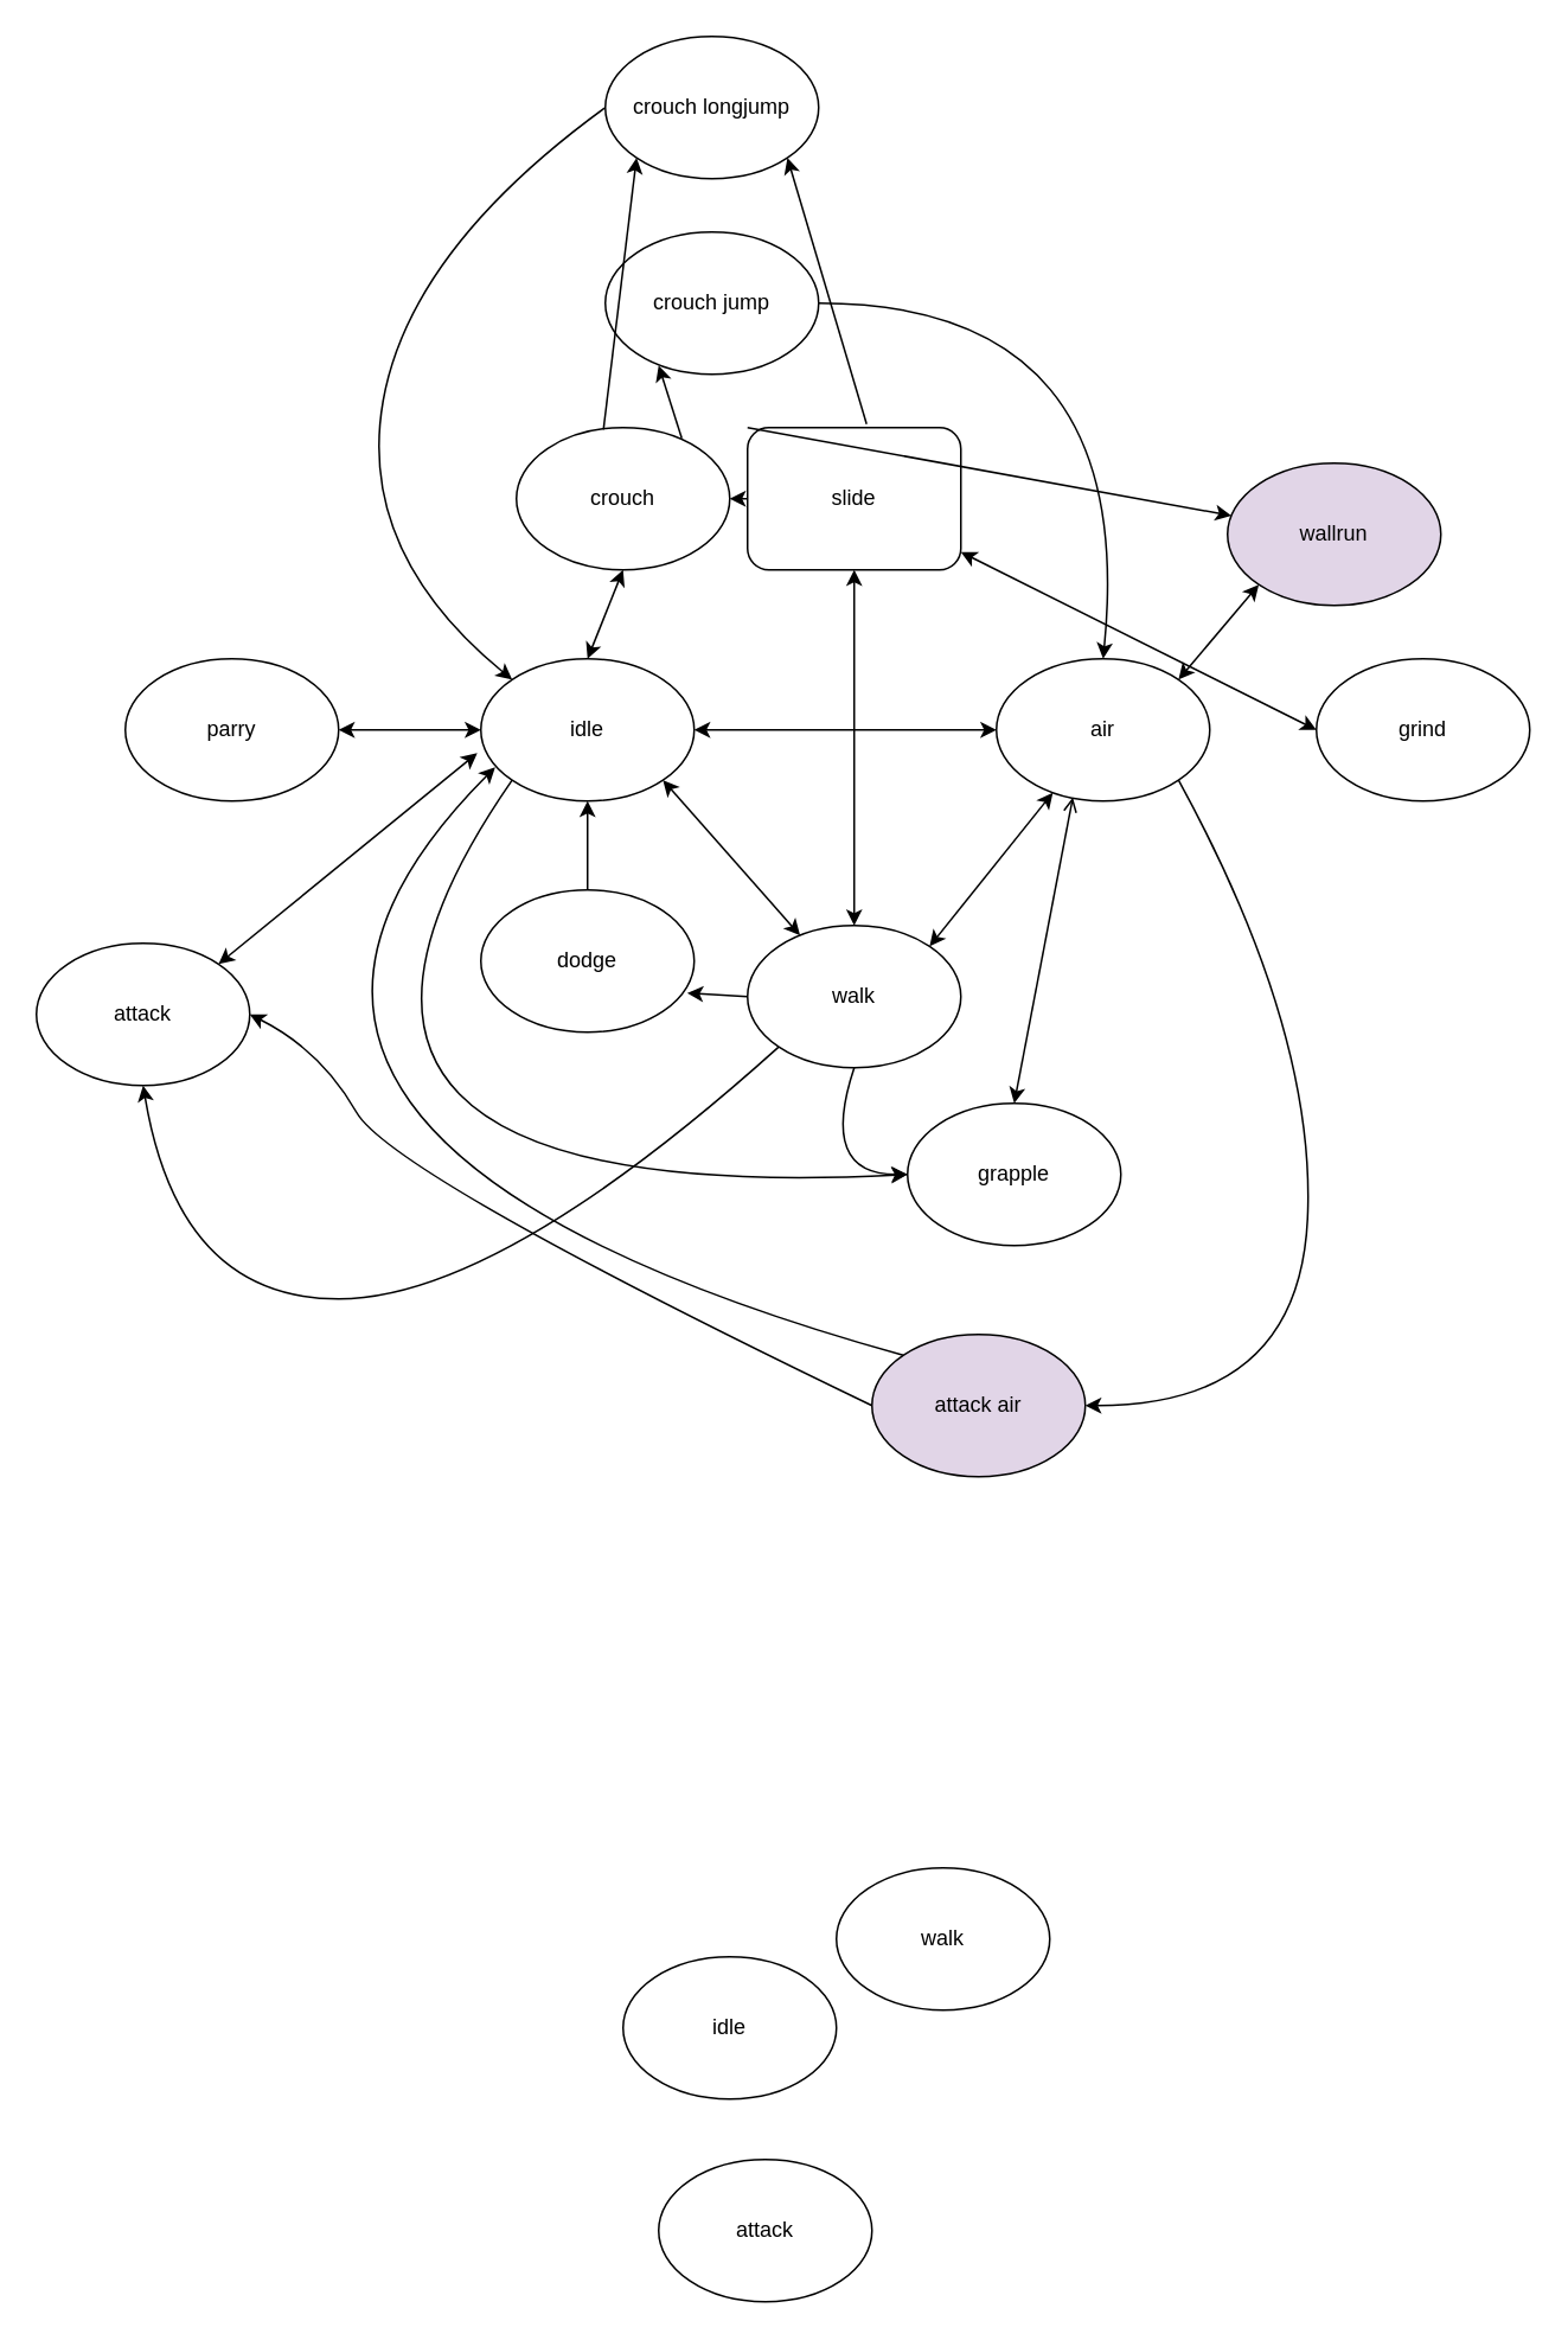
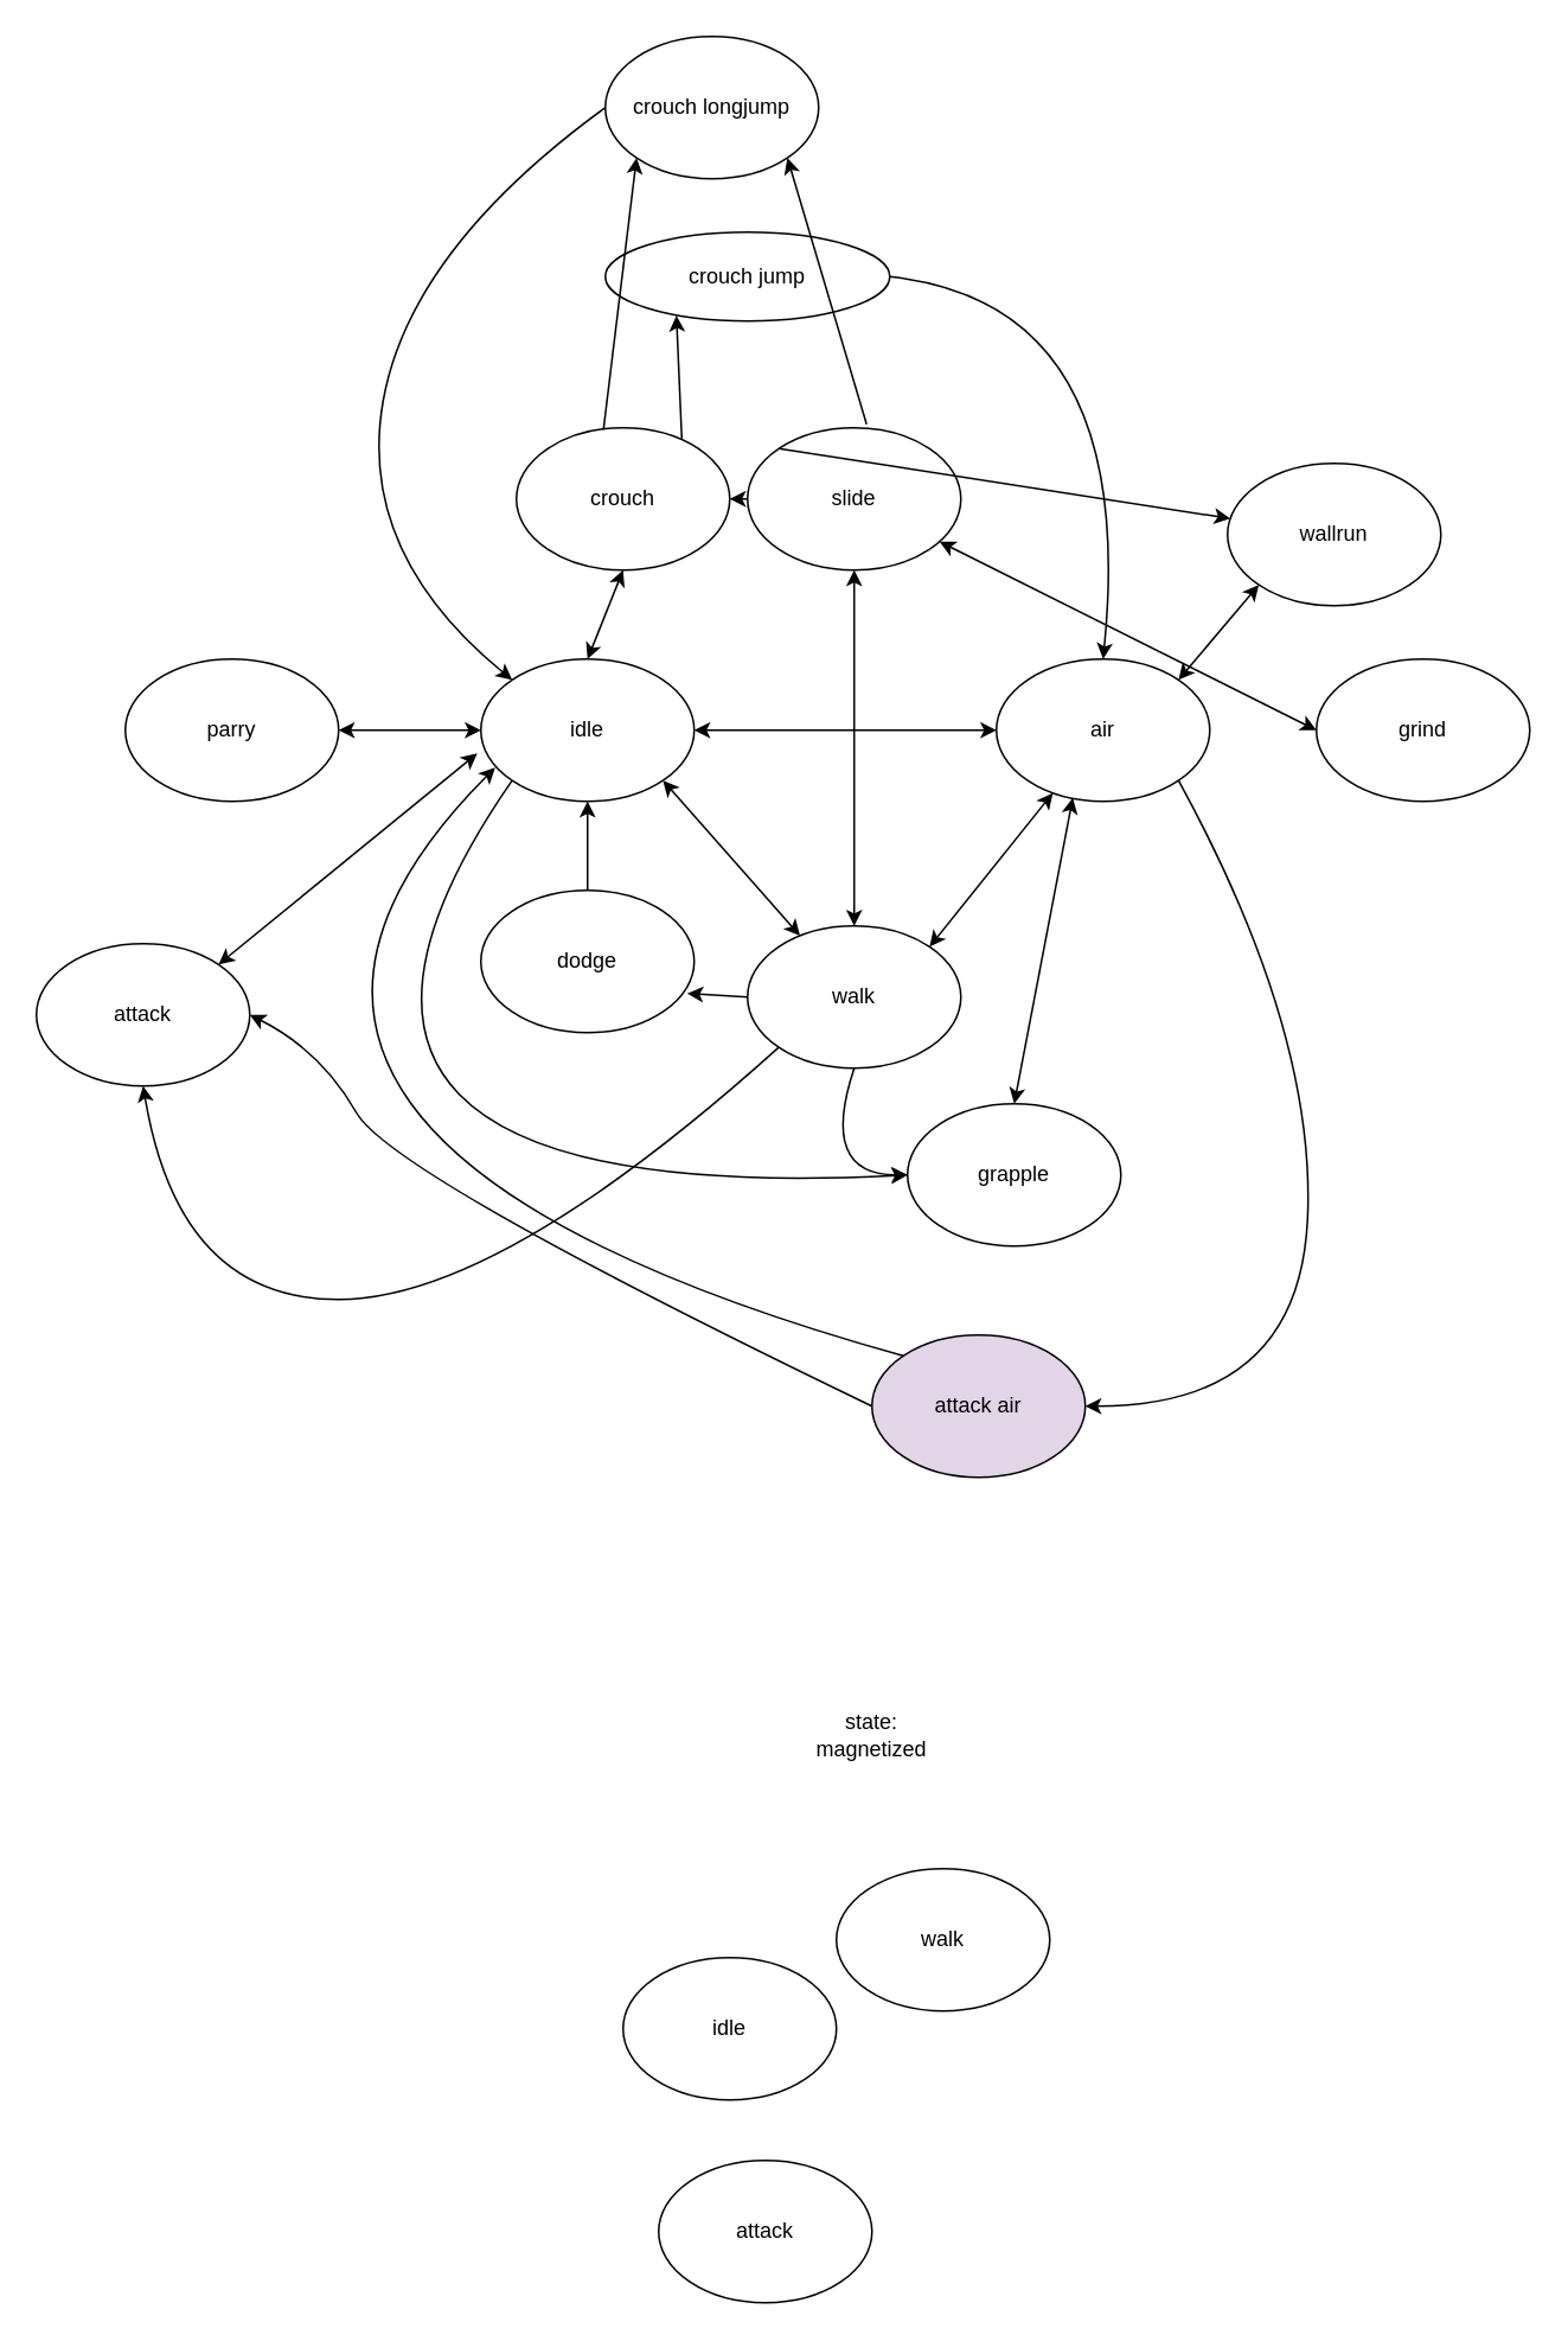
- <mxCell id="12" value="crouch jump" style="ellipse;whiteSpace=wrap;html=1;" vertex="1" parent="1"><mxGeometry x="340" y="130" width="120" height="80" as="geometry" /></mxCell>
+ <mxCell id="12" value="crouch jump" style="ellipse;whiteSpace=wrap;html=1;" vertex="1" parent="1"><mxGeometry x="340" y="130" width="160" height="50" as="geometry" /></mxCell>
- <mxCell id="11" value="slide" style="whiteSpace=wrap;html=1;rounded=1;" vertex="1" parent="1"><mxGeometry x="420" y="240" width="120" height="80" as="geometry" /></mxCell>
+ <mxCell id="11" value="slide" style="ellipse;whiteSpace=wrap;html=1;" vertex="1" parent="1"><mxGeometry x="420" y="240" width="120" height="80" as="geometry" /></mxCell>
- <mxCell id="7" value="wallrun" style="ellipse;whiteSpace=wrap;html=1;fillColor=#e1d5e7;" vertex="1" parent="1"><mxGeometry x="690" y="260" width="120" height="80" as="geometry" /></mxCell>
+ <mxCell id="7" value="wallrun" style="ellipse;whiteSpace=wrap;html=1;" vertex="1" parent="1"><mxGeometry x="690" y="260" width="120" height="80" as="geometry" /></mxCell>
- <mxCell id="33" value="" style="endArrow=open;startArrow=classic;html=1;rounded=0;entryX=0.358;entryY=0.975;entryDx=0;entryDy=0;exitX=0.5;exitY=0;exitDx=0;exitDy=0;entryPerimeter=0;" edge="1" parent="1" source="5" target="4"><mxGeometry width="50" height="50" relative="1" as="geometry"><mxPoint x="590" y="560" as="sourcePoint" /><mxPoint x="640" y="510" as="targetPoint" /></mxGeometry></mxCell>
+ <mxCell id="33" value="" style="endArrow=classic;startArrow=classic;html=1;rounded=0;entryX=0.358;entryY=0.975;entryDx=0;entryDy=0;exitX=0.5;exitY=0;exitDx=0;exitDy=0;entryPerimeter=0;" edge="1" parent="1" source="5" target="4"><mxGeometry width="50" height="50" relative="1" as="geometry"><mxPoint x="590" y="560" as="sourcePoint" /><mxPoint x="640" y="510" as="targetPoint" /></mxGeometry></mxCell>
+ <mxCell id="30" value="state: magnetized" style="text;html=1;strokeColor=none;fillColor=none;align=center;verticalAlign=middle;whiteSpace=wrap;rounded=0;" vertex="1" parent="1"><mxGeometry x="460" y="960" width="60" height="30" as="geometry" /></mxCell>
